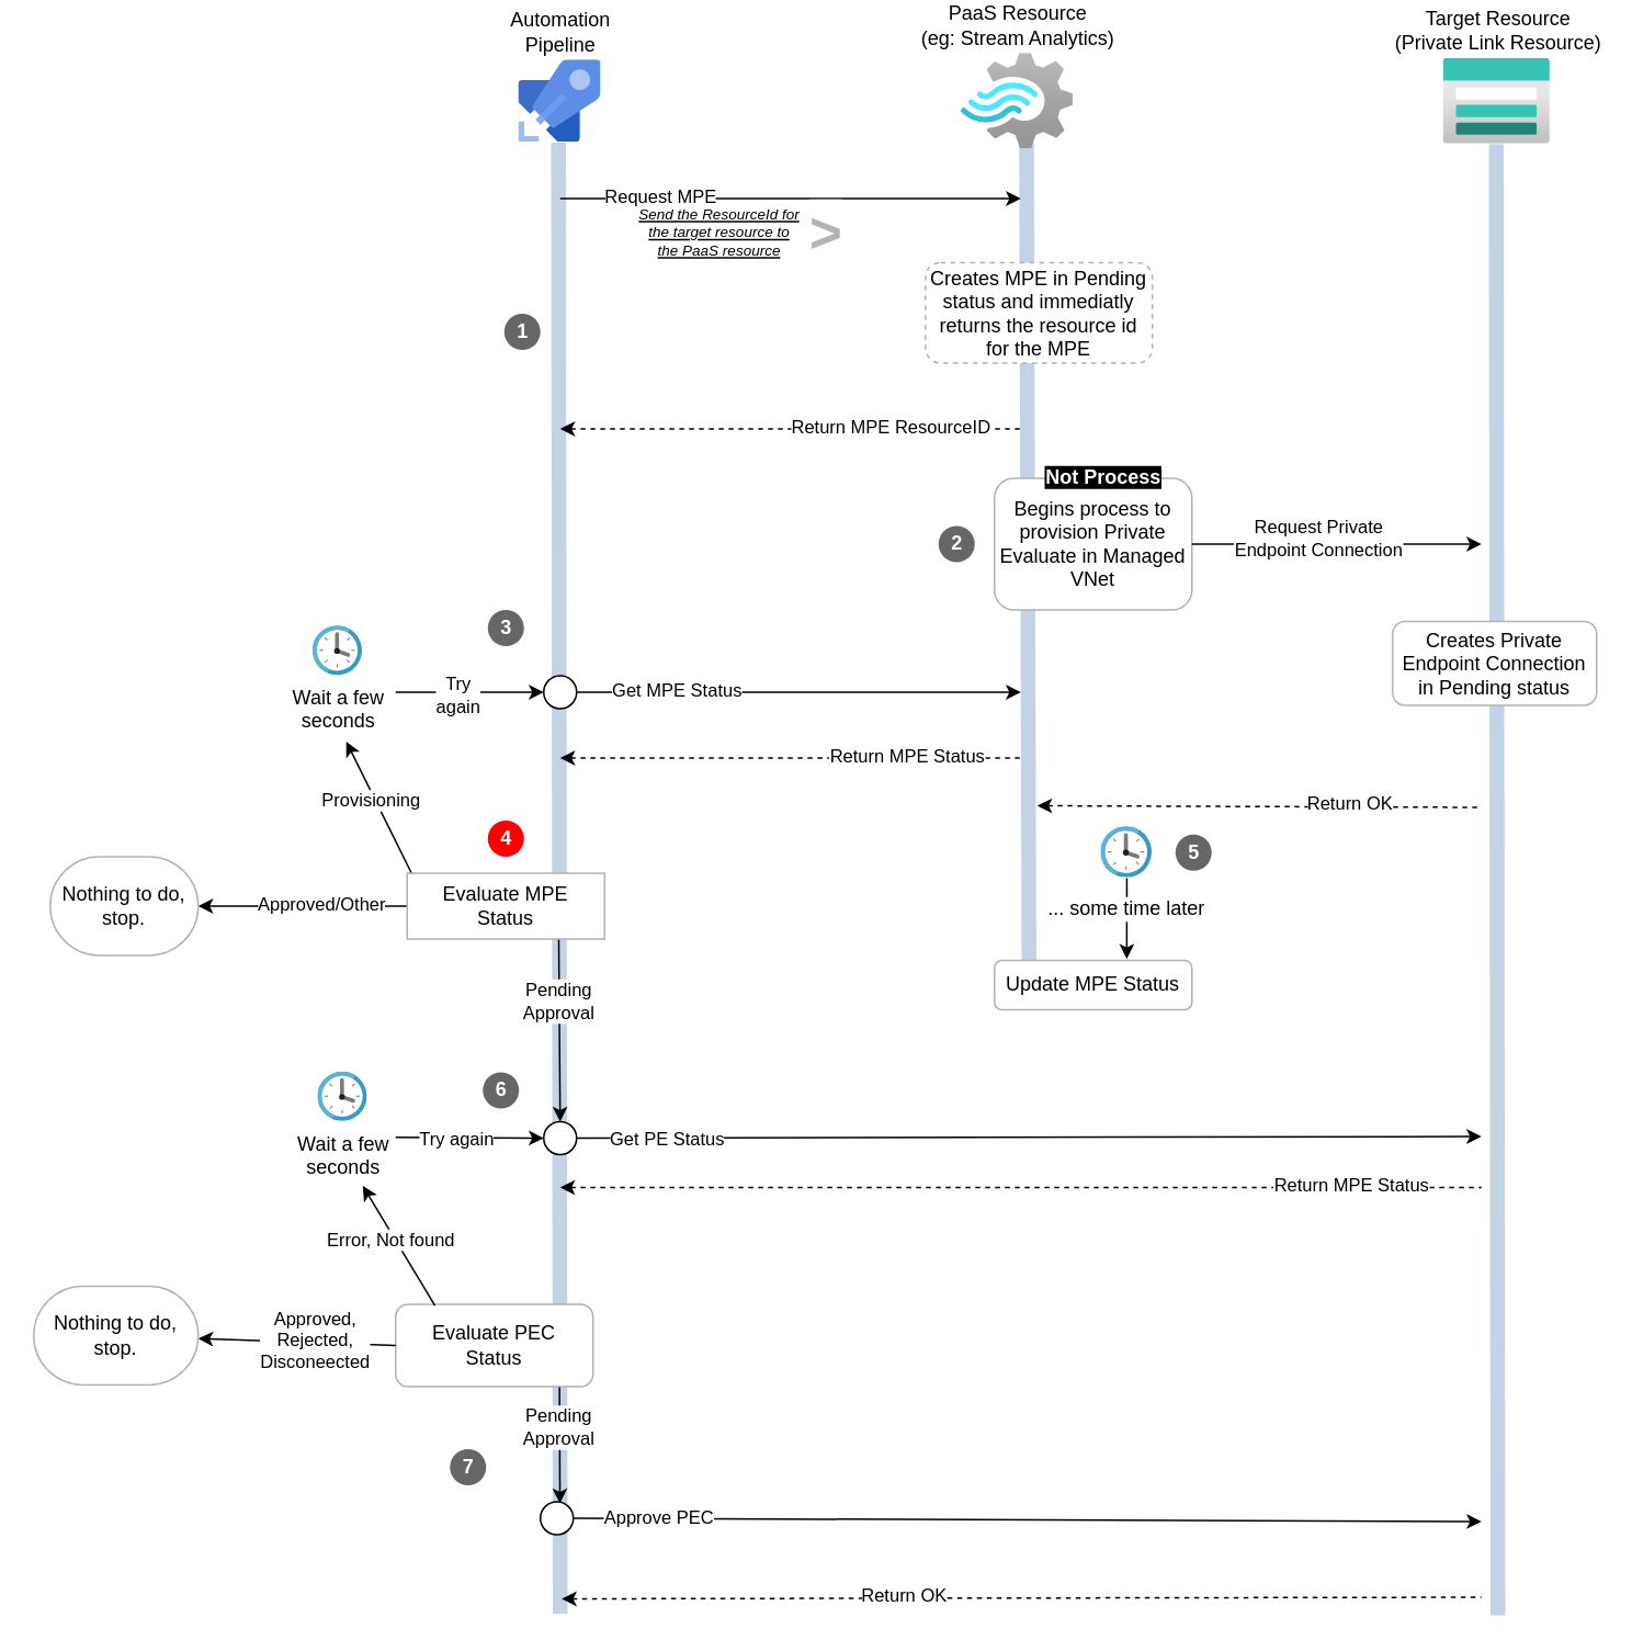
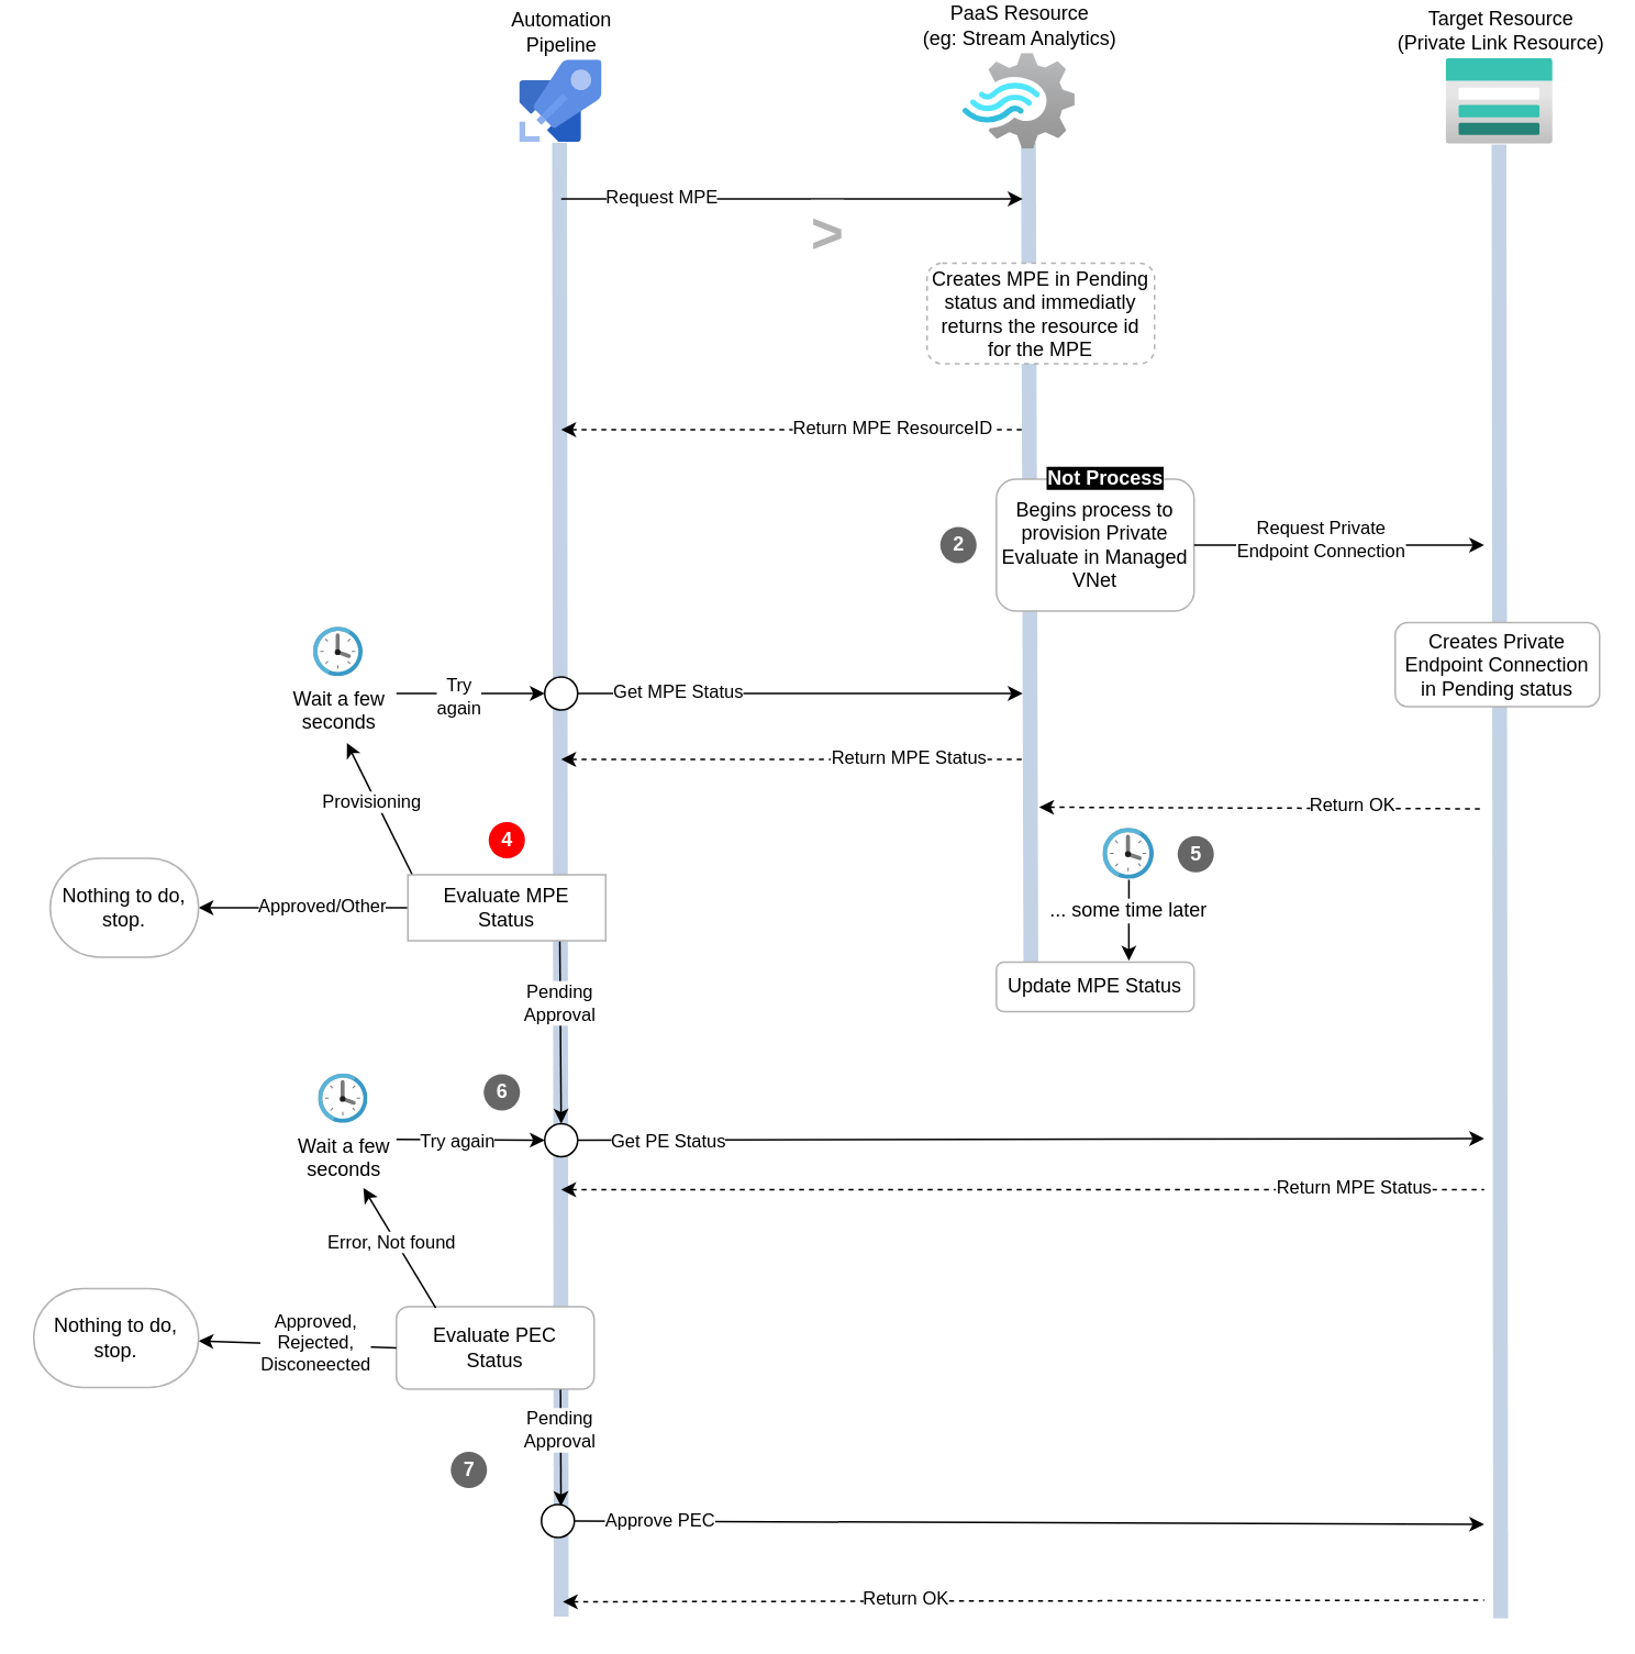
- <mxCell id="61" value="&lt;span style=&quot;font-size: 9px;&quot;&gt;&lt;font style=&quot;font-size: 9px;&quot;&gt;Send the ResourceId for the target resource to the PaaS resource&lt;/font&gt;&lt;/span&gt;" style="text;html=1;strokeColor=none;fillColor=none;align=center;verticalAlign=middle;whiteSpace=wrap;rounded=0;labelBorderColor=none;spacing=2;spacingLeft=0;fontColor=#000000;labelBackgroundColor=#FFFFFF;fontStyle=6;fontSize=9;" parent="1" vertex="1"><mxGeometry x="387" y="114" width="100" height="30" as="geometry" /></mxCell>
- <mxCell id="62" value="1" style="shape=ellipse;fillColor=#666666;strokeColor=none;html=1;rounded=1;shadow=0;glass=1;strokeWidth=4;fontColor=#ffffff;labelBorderColor=none;fontStyle=1;aspect=fixed;" parent="1" vertex="1"><mxGeometry x="306" y="178" width="22" height="22" as="geometry" /></mxCell>
- <mxCell id="66" value="3" style="shape=ellipse;fillColor=#666666;strokeColor=none;html=1;rounded=1;shadow=0;glass=1;strokeWidth=4;fontColor=#ffffff;labelBorderColor=none;fontStyle=1;aspect=fixed;" parent="1" vertex="1"><mxGeometry x="296" y="358" width="22" height="22" as="geometry" /></mxCell>
